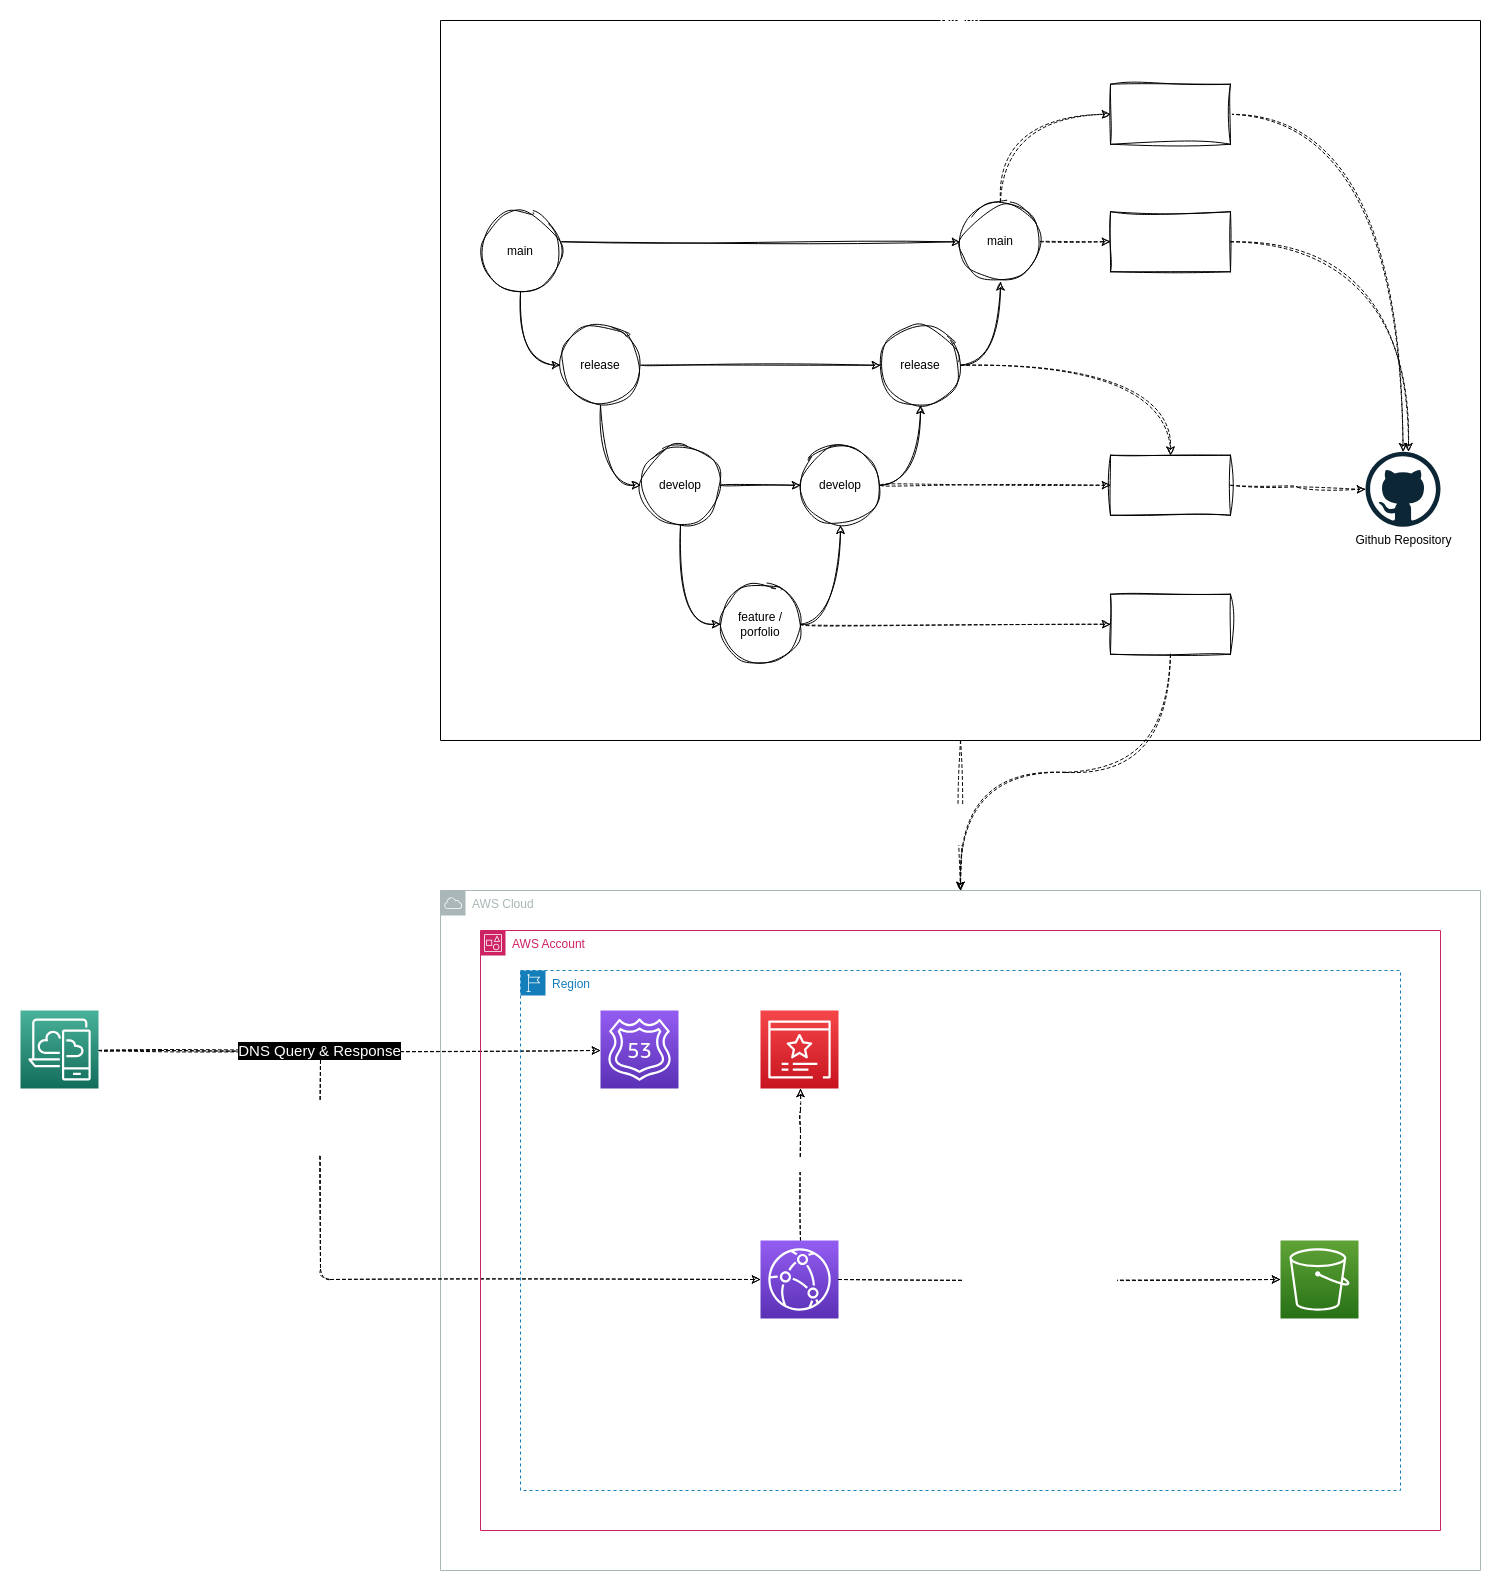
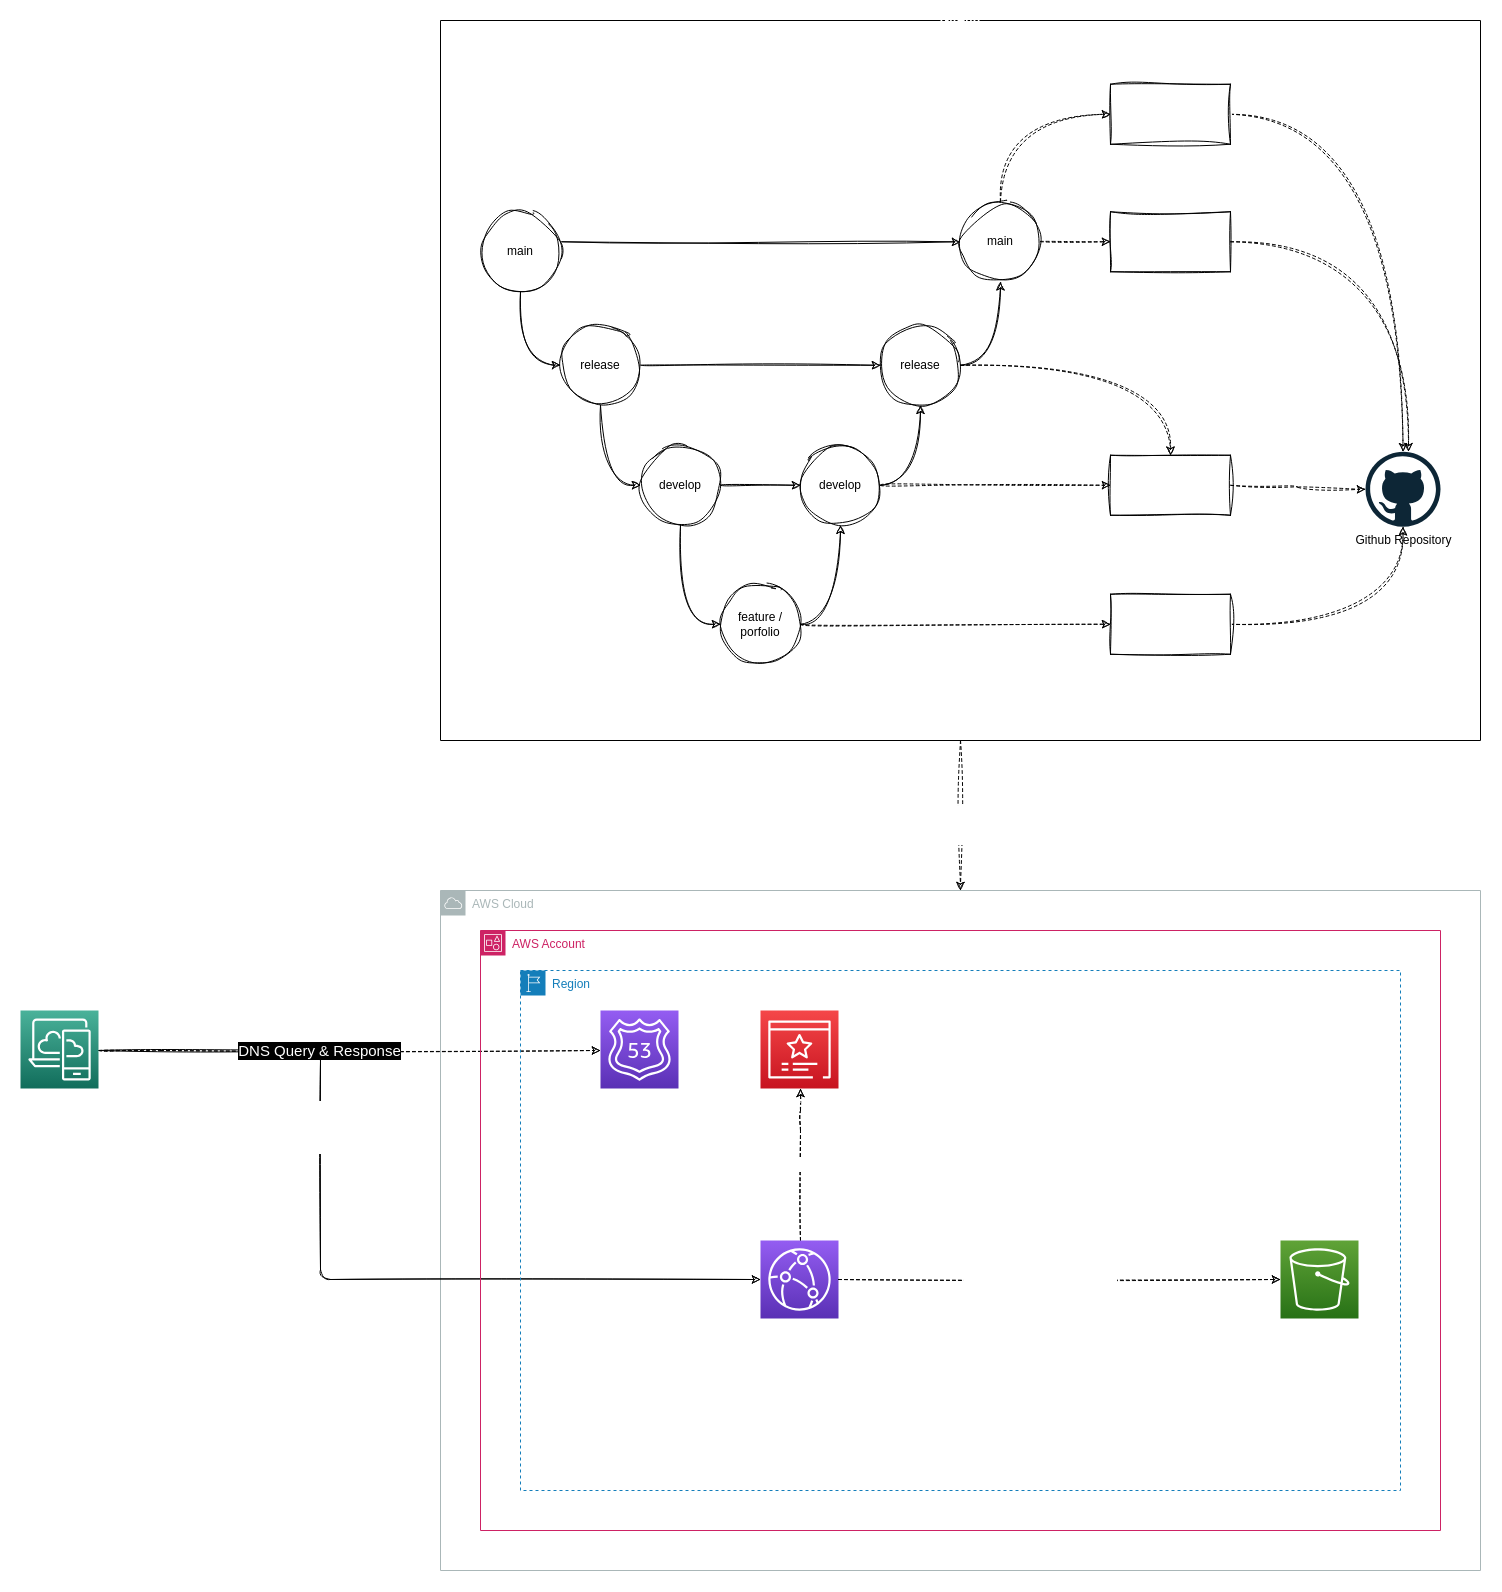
- <mxCell id="37" style="edgeStyle=orthogonalEdgeStyle;curved=1;html=1;fontColor=#FFFFFF;dashed=1;sketch=1;curveFitting=1;jiggle=2;" edge="1" parent="19" source="38" target="2"><mxGeometry relative="1" as="geometry" /></mxCell>
+ <mxCell id="37" style="edgeStyle=orthogonalEdgeStyle;curved=1;html=1;fontColor=#FFFFFF;dashed=1;sketch=1;curveFitting=1;jiggle=2;" edge="1" parent="19" source="38" target="36"><mxGeometry relative="1" as="geometry" /></mxCell>
- <mxCell id="4" style="edgeStyle=orthogonalEdgeStyle;sketch=1;html=1;entryX=0;entryY=0.5;entryDx=0;entryDy=0;entryPerimeter=0;dashed=1;fontColor=#FFFFFF;" edge="1" parent="1" source="17" target="10"><mxGeometry relative="1" as="geometry"><mxPoint x="400" y="1050.048" as="sourcePoint" /><Array as="points"><mxPoint x="320" y="1050" /><mxPoint x="320" y="1279" /></Array></mxGeometry></mxCell>
+ <mxCell id="4" style="edgeStyle=orthogonalEdgeStyle;sketch=1;html=1;entryX=0;entryY=0.5;entryDx=0;entryDy=0;entryPerimeter=0;dashed=0;fontColor=#FFFFFF;" edge="1" parent="1" source="17" target="10"><mxGeometry relative="1" as="geometry"><mxPoint x="400" y="1050.048" as="sourcePoint" /><Array as="points"><mxPoint x="320" y="1050" /><mxPoint x="320" y="1279" /></Array></mxGeometry></mxCell>
